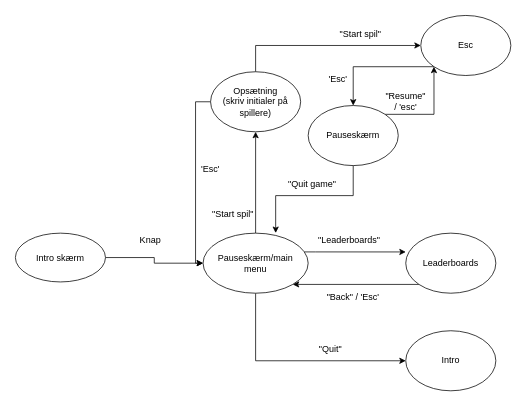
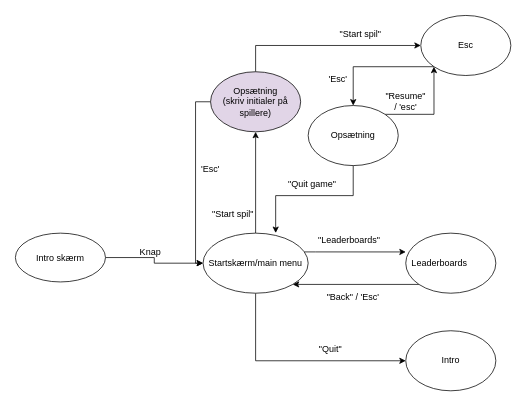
- <mxCell id="28" value="Opsætning&lt;br&gt;(skriv initialer på spillere)" style="ellipse;whiteSpace=wrap;html=1;" vertex="1" parent="1"><mxGeometry x="280" y="95" width="120" height="80" as="geometry" /></mxCell>
+ <mxCell id="28" value="Opsætning&lt;br&gt;(skriv initialer på spillere)" style="ellipse;whiteSpace=wrap;html=1;fillColor=#e1d5e7;" vertex="1" parent="1"><mxGeometry x="280" y="95" width="120" height="80" as="geometry" /></mxCell>
- <mxCell id="24" value="Pauseskærm" style="text;html=1;strokeColor=none;fillColor=none;align=center;verticalAlign=middle;whiteSpace=wrap;rounded=0;" vertex="1" parent="1"><mxGeometry x="410" y="165" width="120" height="30" as="geometry" /></mxCell>
+ <mxCell id="24" value="Opsætning" style="text;html=1;strokeColor=none;fillColor=none;align=center;verticalAlign=middle;whiteSpace=wrap;rounded=0;" vertex="1" parent="1"><mxGeometry x="410" y="165" width="120" height="30" as="geometry" /></mxCell>
- <mxCell id="32" value="Knap" style="text;html=1;strokeColor=none;fillColor=none;align=center;verticalAlign=middle;whiteSpace=wrap;rounded=0;" vertex="1" parent="1"><mxGeometry x="170" y="305" width="60" height="30" as="geometry" /></mxCell>
+ <mxCell id="32" value="Knap" style="text;html=1;strokeColor=none;fillColor=none;align=center;verticalAlign=middle;whiteSpace=wrap;rounded=0;" vertex="1" parent="1"><mxGeometry x="170" y="320" width="60" height="30" as="geometry" /></mxCell>
- <mxCell id="6" value="Pauseskærm/main menu" style="text;html=1;strokeColor=none;fillColor=none;align=center;verticalAlign=middle;whiteSpace=wrap;rounded=0;" vertex="1" parent="1"><mxGeometry x="275" y="335" width="130" height="30" as="geometry" /></mxCell>
+ <mxCell id="6" value="Startskærm/main menu" style="text;html=1;strokeColor=none;fillColor=none;align=center;verticalAlign=middle;whiteSpace=wrap;rounded=0;" vertex="1" parent="1"><mxGeometry x="275" y="335" width="130" height="30" as="geometry" /></mxCell>
- <mxCell id="13" value="Leaderboards" style="text;html=1;strokeColor=none;fillColor=none;align=center;verticalAlign=middle;whiteSpace=wrap;rounded=0;" vertex="1" parent="1"><mxGeometry x="570" y="335" width="60" height="30" as="geometry" /></mxCell>
+ <mxCell id="13" value="Leaderboards" style="text;html=1;strokeColor=none;fillColor=none;align=center;verticalAlign=middle;whiteSpace=wrap;rounded=0;" vertex="1" parent="1"><mxGeometry x="555" y="335" width="60" height="30" as="geometry" /></mxCell>
